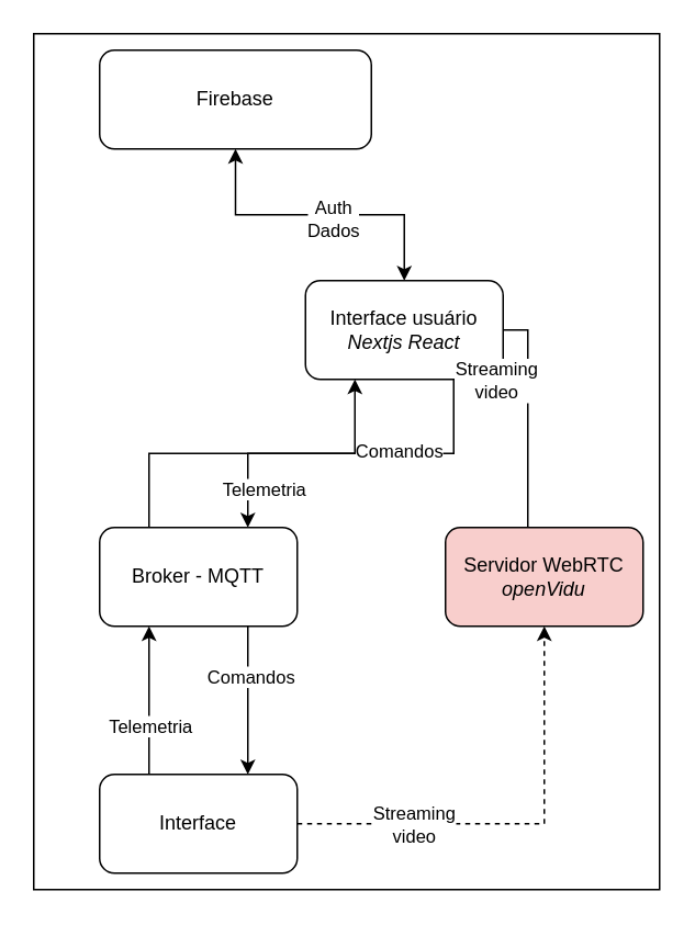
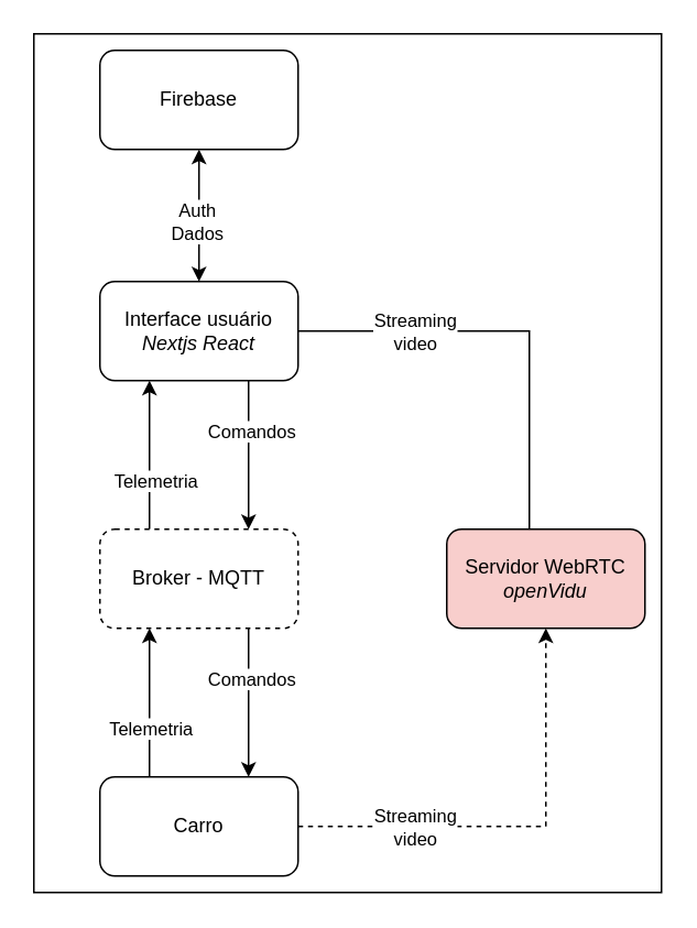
- <mxCell id="13" value="Firebase" style="rounded=1;whiteSpace=wrap;html=1;" vertex="1" parent="1"><mxGeometry x="60" y="30" width="165" height="60" as="geometry" /></mxCell>
+ <mxCell id="13" value="Firebase" style="rounded=1;whiteSpace=wrap;html=1;" vertex="1" parent="1"><mxGeometry x="60" y="30" width="120" height="60" as="geometry" /></mxCell>
- <mxCell id="12" value="Interface usuário&lt;div&gt;&lt;i&gt;Nextjs React&lt;/i&gt;&lt;/div&gt;" style="rounded=1;whiteSpace=wrap;html=1;" vertex="1" parent="1"><mxGeometry x="185" y="170" width="120" height="60" as="geometry" /></mxCell>
+ <mxCell id="12" value="Interface usuário&lt;div&gt;&lt;i&gt;Nextjs React&lt;/i&gt;&lt;/div&gt;" style="rounded=1;whiteSpace=wrap;html=1;" vertex="1" parent="1"><mxGeometry x="60" y="170" width="120" height="60" as="geometry" /></mxCell>
- <mxCell id="18" value="Broker - MQTT" style="rounded=1;whiteSpace=wrap;html=1;" vertex="1" parent="1"><mxGeometry x="60" y="320" width="120" height="60" as="geometry" /></mxCell>
+ <mxCell id="18" value="Broker - MQTT" style="rounded=1;whiteSpace=wrap;html=1;dashed=1;" vertex="1" parent="1"><mxGeometry x="60" y="320" width="120" height="60" as="geometry" /></mxCell>
- <mxCell id="7" value="Interface" style="rounded=1;whiteSpace=wrap;html=1;" vertex="1" parent="1"><mxGeometry x="60" y="470" width="120" height="60" as="geometry" /></mxCell>
+ <mxCell id="7" value="Carro" style="rounded=1;whiteSpace=wrap;html=1;" vertex="1" parent="1"><mxGeometry x="60" y="470" width="120" height="60" as="geometry" /></mxCell>
